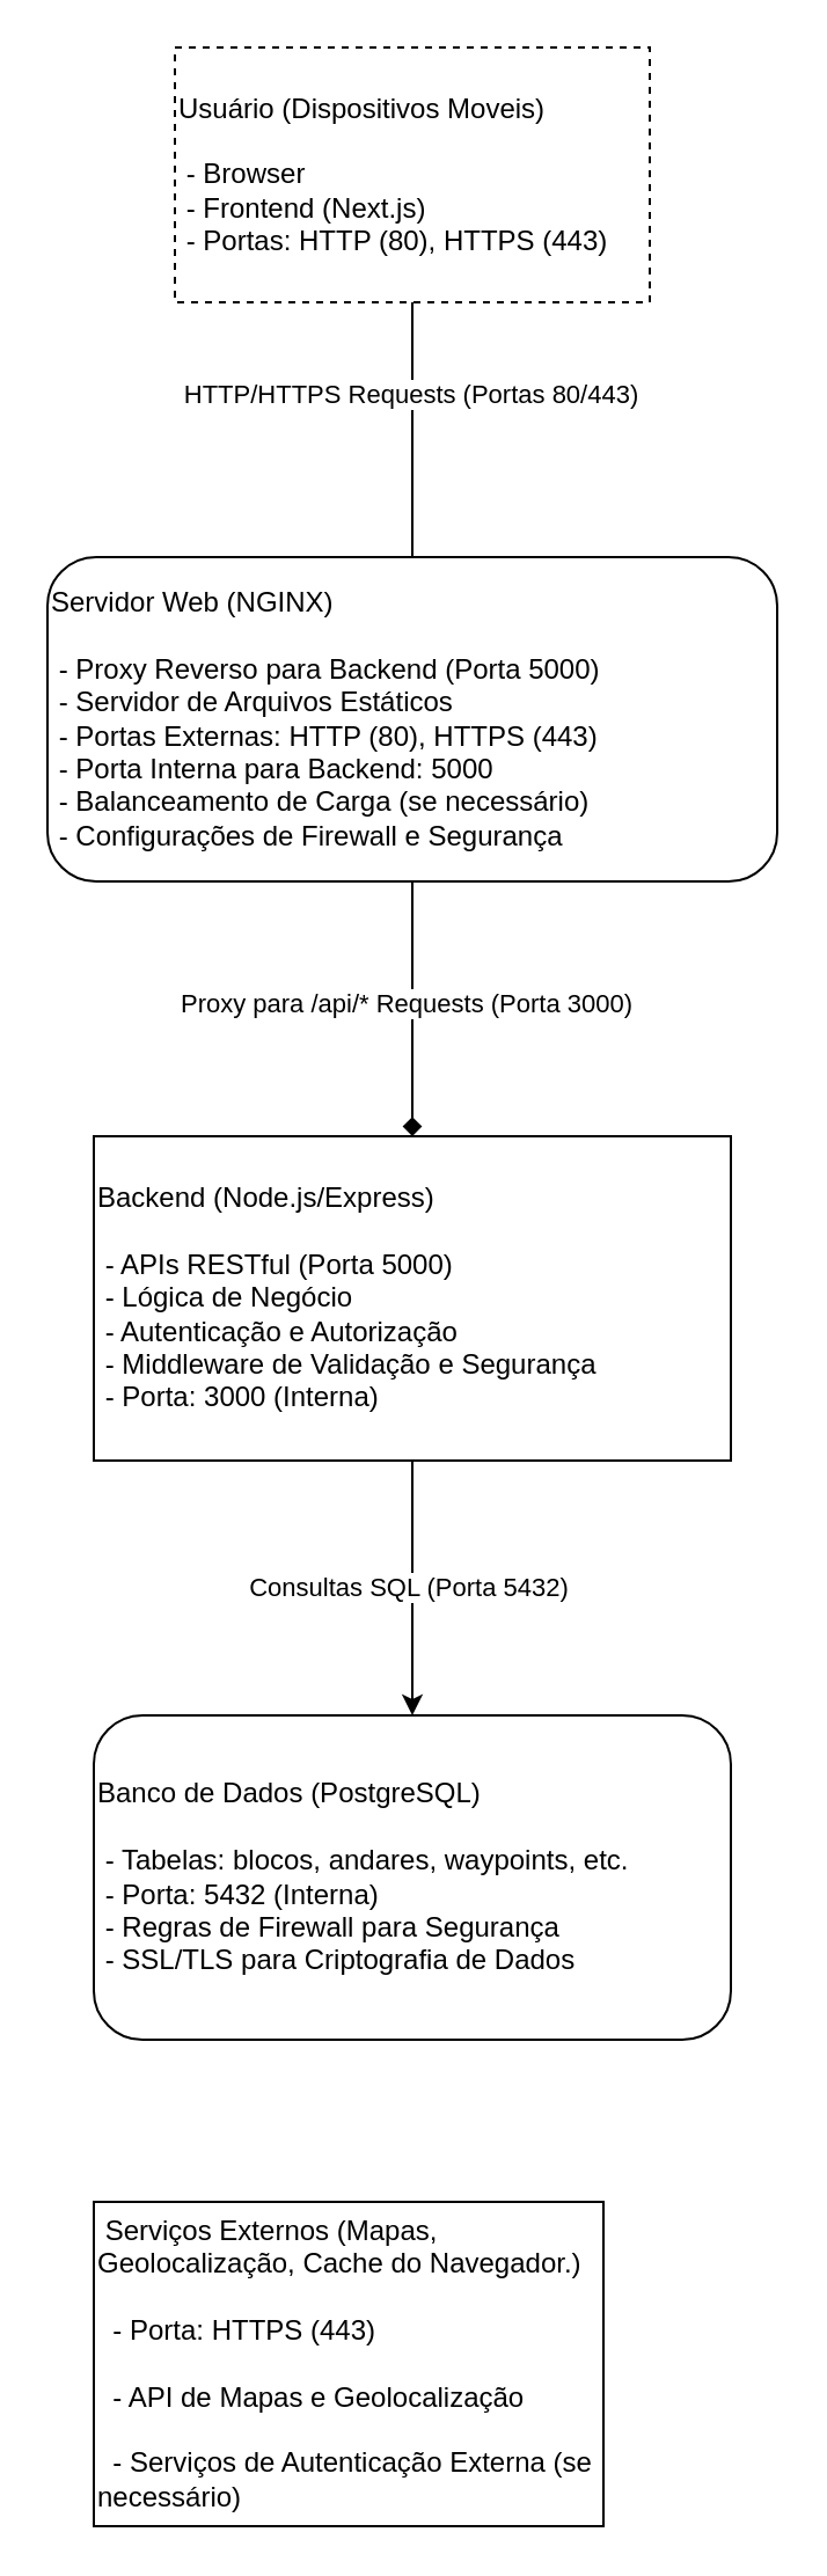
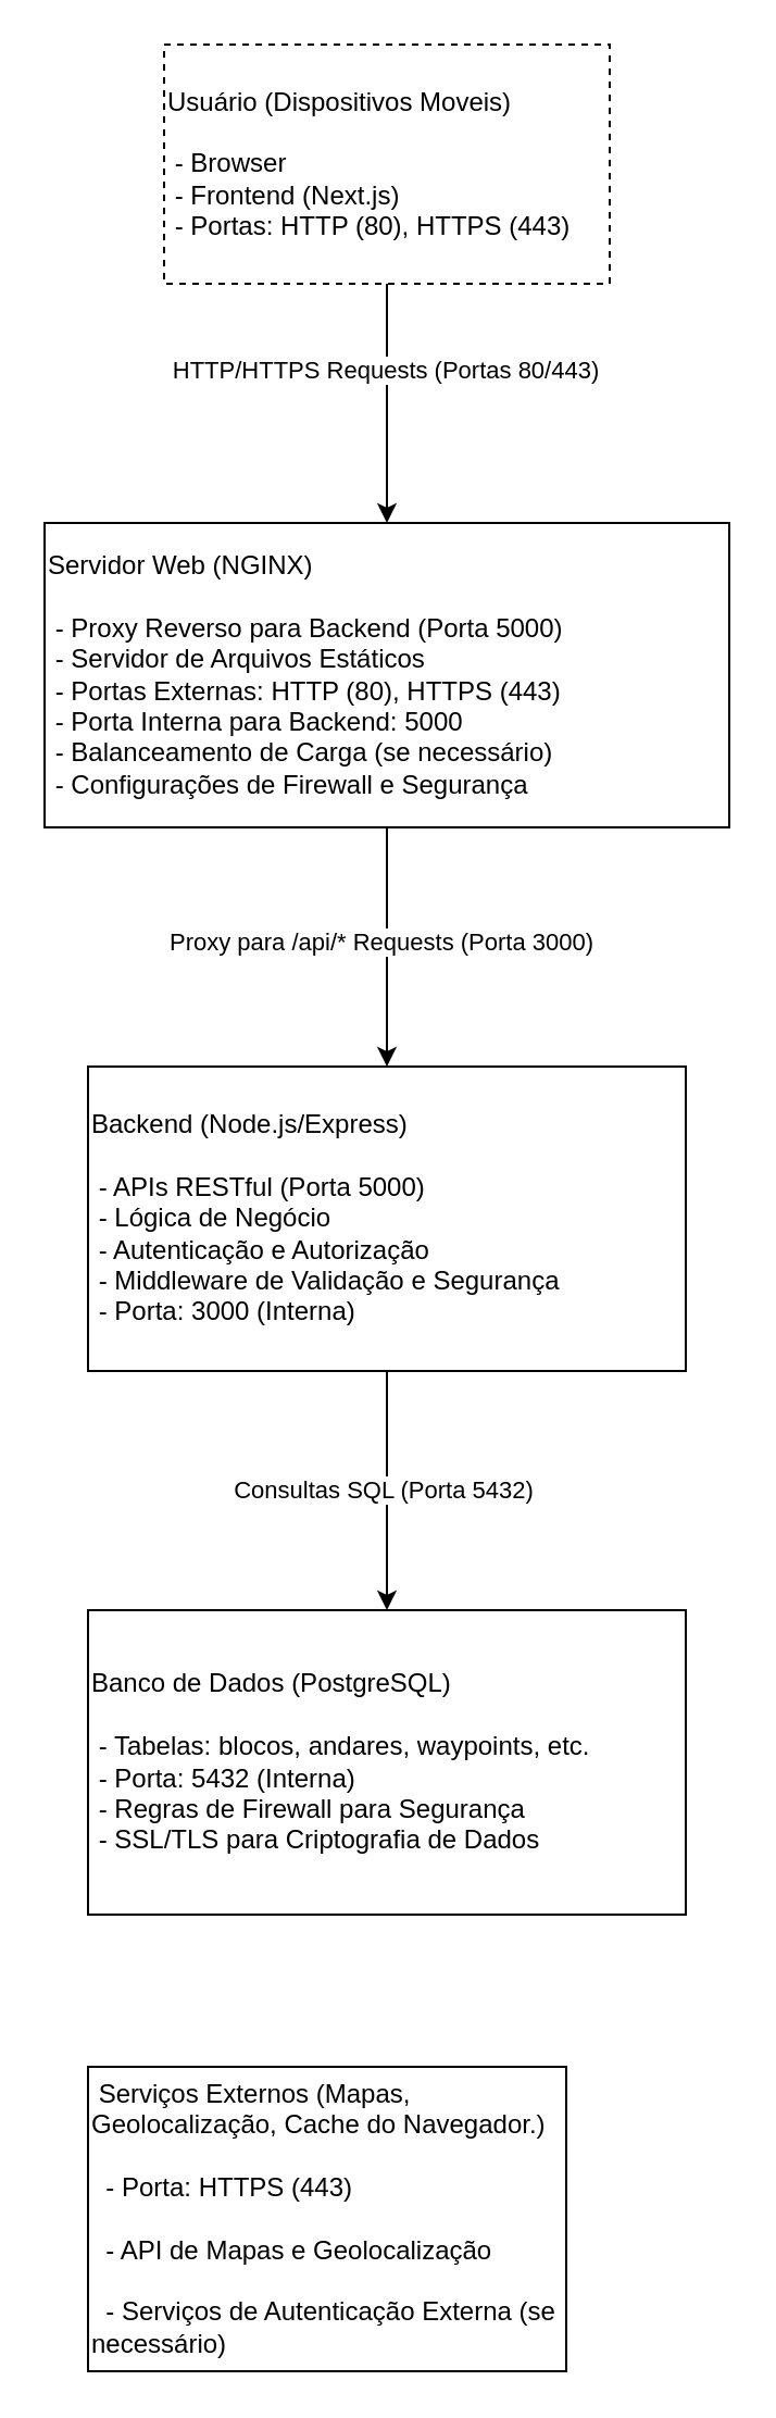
- <mxCell id="2" style="edgeStyle=orthogonalEdgeStyle;rounded=0;orthogonalLoop=1;jettySize=auto;html=1;entryX=0.5;entryY=0;entryDx=0;entryDy=0;endArrow=none;" edge="1" parent="1" source="4" target="7"><mxGeometry relative="1" as="geometry" /></mxCell>
+ <mxCell id="2" style="edgeStyle=orthogonalEdgeStyle;rounded=0;orthogonalLoop=1;jettySize=auto;html=1;entryX=0.5;entryY=0;entryDx=0;entryDy=0;" edge="1" parent="1" source="4" target="7"><mxGeometry relative="1" as="geometry" /></mxCell>
- <mxCell id="7" value="Servidor Web (NGINX)&amp;nbsp;&lt;div&gt;&lt;br&gt;&amp;nbsp;- Proxy Reverso para Backend (Porta 5000)&amp;nbsp;&lt;br&gt;&amp;nbsp;- Servidor de Arquivos Estáticos&amp;nbsp;&lt;br&gt;&amp;nbsp;- Portas Externas: HTTP (80), HTTPS (443)&amp;nbsp;&lt;br&gt;&amp;nbsp;- Porta Interna para Backend: 5000&lt;br&gt;&amp;nbsp;- Balanceamento de Carga (se necessário)&amp;nbsp;&lt;br&gt;&amp;nbsp;- Configurações de Firewall e Segurança&amp;nbsp;&lt;/div&gt;" style="whiteSpace=wrap;html=1;align=left;rounded=1;" vertex="1" parent="1"><mxGeometry x="20" y="240" width="315" height="140" as="geometry" /></mxCell>
+ <mxCell id="7" value="Servidor Web (NGINX)&amp;nbsp;&lt;div&gt;&lt;br&gt;&amp;nbsp;- Proxy Reverso para Backend (Porta 5000)&amp;nbsp;&lt;br&gt;&amp;nbsp;- Servidor de Arquivos Estáticos&amp;nbsp;&lt;br&gt;&amp;nbsp;- Portas Externas: HTTP (80), HTTPS (443)&amp;nbsp;&lt;br&gt;&amp;nbsp;- Porta Interna para Backend: 5000&lt;br&gt;&amp;nbsp;- Balanceamento de Carga (se necessário)&amp;nbsp;&lt;br&gt;&amp;nbsp;- Configurações de Firewall e Segurança&amp;nbsp;&lt;/div&gt;" style="rounded=0;whiteSpace=wrap;html=1;align=left;" vertex="1" parent="1"><mxGeometry x="20" y="240" width="315" height="140" as="geometry" /></mxCell>
- <mxCell id="5" style="edgeStyle=orthogonalEdgeStyle;rounded=0;orthogonalLoop=1;jettySize=auto;html=1;entryX=0.5;entryY=0;entryDx=0;entryDy=0;endArrow=diamond;" edge="1" parent="1" source="7" target="10"><mxGeometry relative="1" as="geometry" /></mxCell>
+ <mxCell id="5" style="edgeStyle=orthogonalEdgeStyle;rounded=0;orthogonalLoop=1;jettySize=auto;html=1;entryX=0.5;entryY=0;entryDx=0;entryDy=0;" edge="1" parent="1" source="7" target="10"><mxGeometry relative="1" as="geometry" /></mxCell>
- <mxCell id="11" value="&lt;div&gt;&lt;span style=&quot;font-size: 12px;&quot;&gt;Banco de Dados (PostgreSQL)&amp;nbsp;&amp;nbsp;&lt;/span&gt;&lt;/div&gt;&lt;div&gt;&lt;span style=&quot;font-size: 12px;&quot;&gt;&amp;nbsp; &amp;nbsp; &amp;nbsp; &amp;nbsp; &amp;nbsp; &amp;nbsp; &amp;nbsp; &amp;nbsp; &amp;nbsp;&amp;nbsp;&lt;/span&gt;&lt;/div&gt;&lt;div&gt;&lt;span style=&quot;font-size: 12px;&quot;&gt;&amp;nbsp;- Tabelas: blocos, andares, waypoints, etc.&amp;nbsp; &amp;nbsp; &amp;nbsp; &amp;nbsp;&amp;nbsp;&lt;/span&gt;&lt;/div&gt;&lt;div&gt;&lt;span style=&quot;font-size: 12px;&quot;&gt;&amp;nbsp;- Porta: 5432 (Interna)&amp;nbsp; &amp;nbsp; &amp;nbsp; &amp;nbsp; &amp;nbsp; &amp;nbsp; &amp;nbsp; &amp;nbsp; &amp;nbsp; &amp;nbsp; &amp;nbsp; &amp;nbsp; &amp;nbsp; &amp;nbsp; &amp;nbsp; &amp;nbsp; &amp;nbsp; &amp;nbsp;&amp;nbsp;&lt;/span&gt;&lt;/div&gt;&lt;div&gt;&lt;span style=&quot;font-size: 12px;&quot;&gt;&amp;nbsp;- Regras de Firewall para Segurança&amp;nbsp; &amp;nbsp; &amp;nbsp; &amp;nbsp; &amp;nbsp; &amp;nbsp; &amp;nbsp; &amp;nbsp; &amp;nbsp; &amp;nbsp; &amp;nbsp;&lt;/span&gt;&lt;/div&gt;&lt;div&gt;&lt;span style=&quot;font-size: 12px;&quot;&gt;&amp;nbsp;- SSL/TLS para Criptografia de Dados&amp;nbsp;&lt;/span&gt;&lt;/div&gt;" style="whiteSpace=wrap;html=1;align=left;rounded=1;" vertex="1" parent="1"><mxGeometry x="40" y="740" width="275" height="140" as="geometry" /></mxCell>
+ <mxCell id="11" value="&lt;div&gt;&lt;span style=&quot;font-size: 12px;&quot;&gt;Banco de Dados (PostgreSQL)&amp;nbsp;&amp;nbsp;&lt;/span&gt;&lt;/div&gt;&lt;div&gt;&lt;span style=&quot;font-size: 12px;&quot;&gt;&amp;nbsp; &amp;nbsp; &amp;nbsp; &amp;nbsp; &amp;nbsp; &amp;nbsp; &amp;nbsp; &amp;nbsp; &amp;nbsp;&amp;nbsp;&lt;/span&gt;&lt;/div&gt;&lt;div&gt;&lt;span style=&quot;font-size: 12px;&quot;&gt;&amp;nbsp;- Tabelas: blocos, andares, waypoints, etc.&amp;nbsp; &amp;nbsp; &amp;nbsp; &amp;nbsp;&amp;nbsp;&lt;/span&gt;&lt;/div&gt;&lt;div&gt;&lt;span style=&quot;font-size: 12px;&quot;&gt;&amp;nbsp;- Porta: 5432 (Interna)&amp;nbsp; &amp;nbsp; &amp;nbsp; &amp;nbsp; &amp;nbsp; &amp;nbsp; &amp;nbsp; &amp;nbsp; &amp;nbsp; &amp;nbsp; &amp;nbsp; &amp;nbsp; &amp;nbsp; &amp;nbsp; &amp;nbsp; &amp;nbsp; &amp;nbsp; &amp;nbsp;&amp;nbsp;&lt;/span&gt;&lt;/div&gt;&lt;div&gt;&lt;span style=&quot;font-size: 12px;&quot;&gt;&amp;nbsp;- Regras de Firewall para Segurança&amp;nbsp; &amp;nbsp; &amp;nbsp; &amp;nbsp; &amp;nbsp; &amp;nbsp; &amp;nbsp; &amp;nbsp; &amp;nbsp; &amp;nbsp; &amp;nbsp;&lt;/span&gt;&lt;/div&gt;&lt;div&gt;&lt;span style=&quot;font-size: 12px;&quot;&gt;&amp;nbsp;- SSL/TLS para Criptografia de Dados&amp;nbsp;&lt;/span&gt;&lt;/div&gt;" style="rounded=0;whiteSpace=wrap;html=1;align=left;" vertex="1" parent="1"><mxGeometry x="40" y="740" width="275" height="140" as="geometry" /></mxCell>
